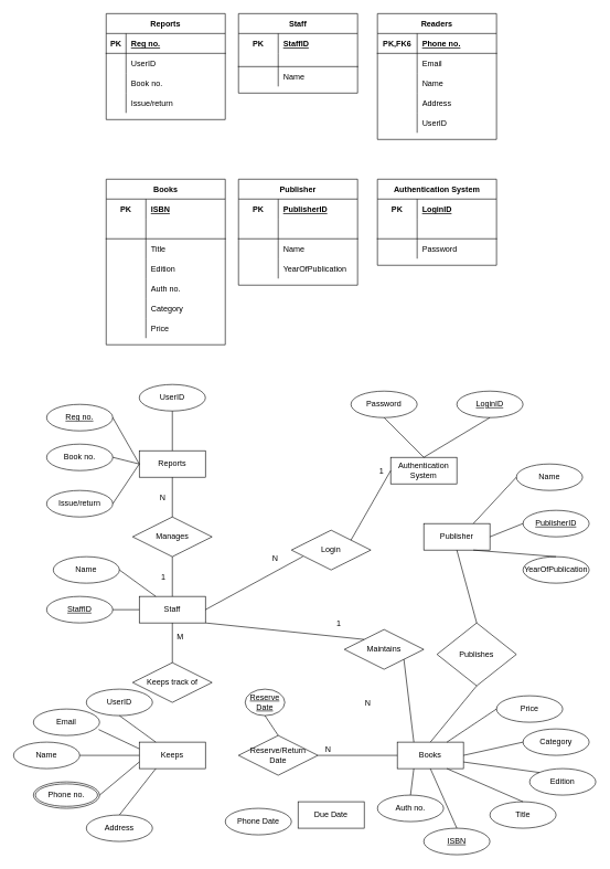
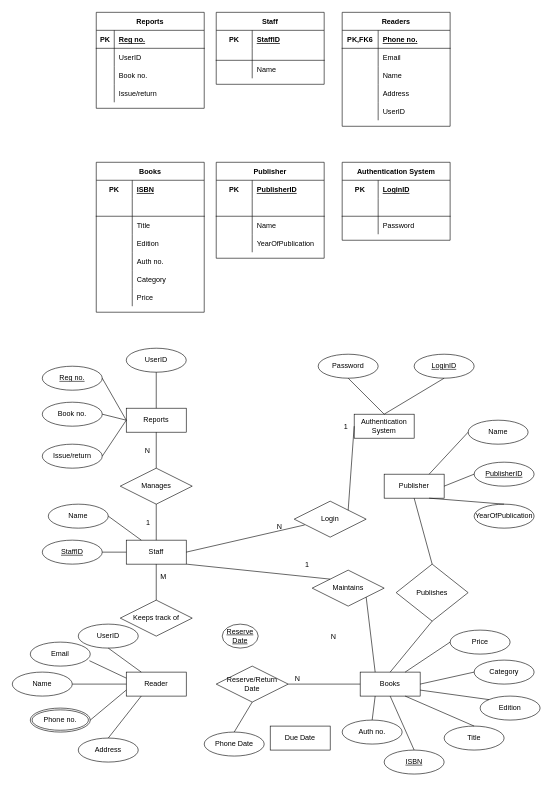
- <mxCell id="119" value="Login" style="shape=rhombus;perimeter=rhombusPerimeter;whiteSpace=wrap;html=1;align=center;" vertex="1" parent="1"><mxGeometry x="440" y="800" width="120" height="60" as="geometry" /></mxCell>
+ <mxCell id="119" value="Login" style="shape=rhombus;perimeter=rhombusPerimeter;whiteSpace=wrap;html=1;align=center;" vertex="1" parent="1"><mxGeometry x="490" y="835" width="120" height="60" as="geometry" /></mxCell>
- <mxCell id="140" value="" style="endArrow=none;html=1;rounded=0;exitX=0.5;exitY=0;exitDx=0;exitDy=0;entryX=0.5;entryY=1;entryDx=0;entryDy=0;" edge="1" parent="1" source="102" target="106"><mxGeometry relative="1" as="geometry"><mxPoint x="350" y="1070" as="sourcePoint" /><mxPoint x="510" y="1070" as="targetPoint" /></mxGeometry></mxCell>
- <mxCell id="96" value="Keeps" style="whiteSpace=wrap;html=1;align=center;" vertex="1" parent="1"><mxGeometry x="210" y="1120" width="100" height="40" as="geometry" /></mxCell>
+ <mxCell id="96" value="Reader" style="whiteSpace=wrap;html=1;align=center;" vertex="1" parent="1"><mxGeometry x="210" y="1120" width="100" height="40" as="geometry" /></mxCell>
+ <mxCell id="141" value="" style="endArrow=none;html=1;rounded=0;exitX=0.5;exitY=0;exitDx=0;exitDy=0;entryX=0.5;entryY=1;entryDx=0;entryDy=0;" edge="1" parent="1" source="104" target="102"><mxGeometry relative="1" as="geometry"><mxPoint x="350" y="1070" as="sourcePoint" /><mxPoint x="510" y="1070" as="targetPoint" /></mxGeometry></mxCell>
